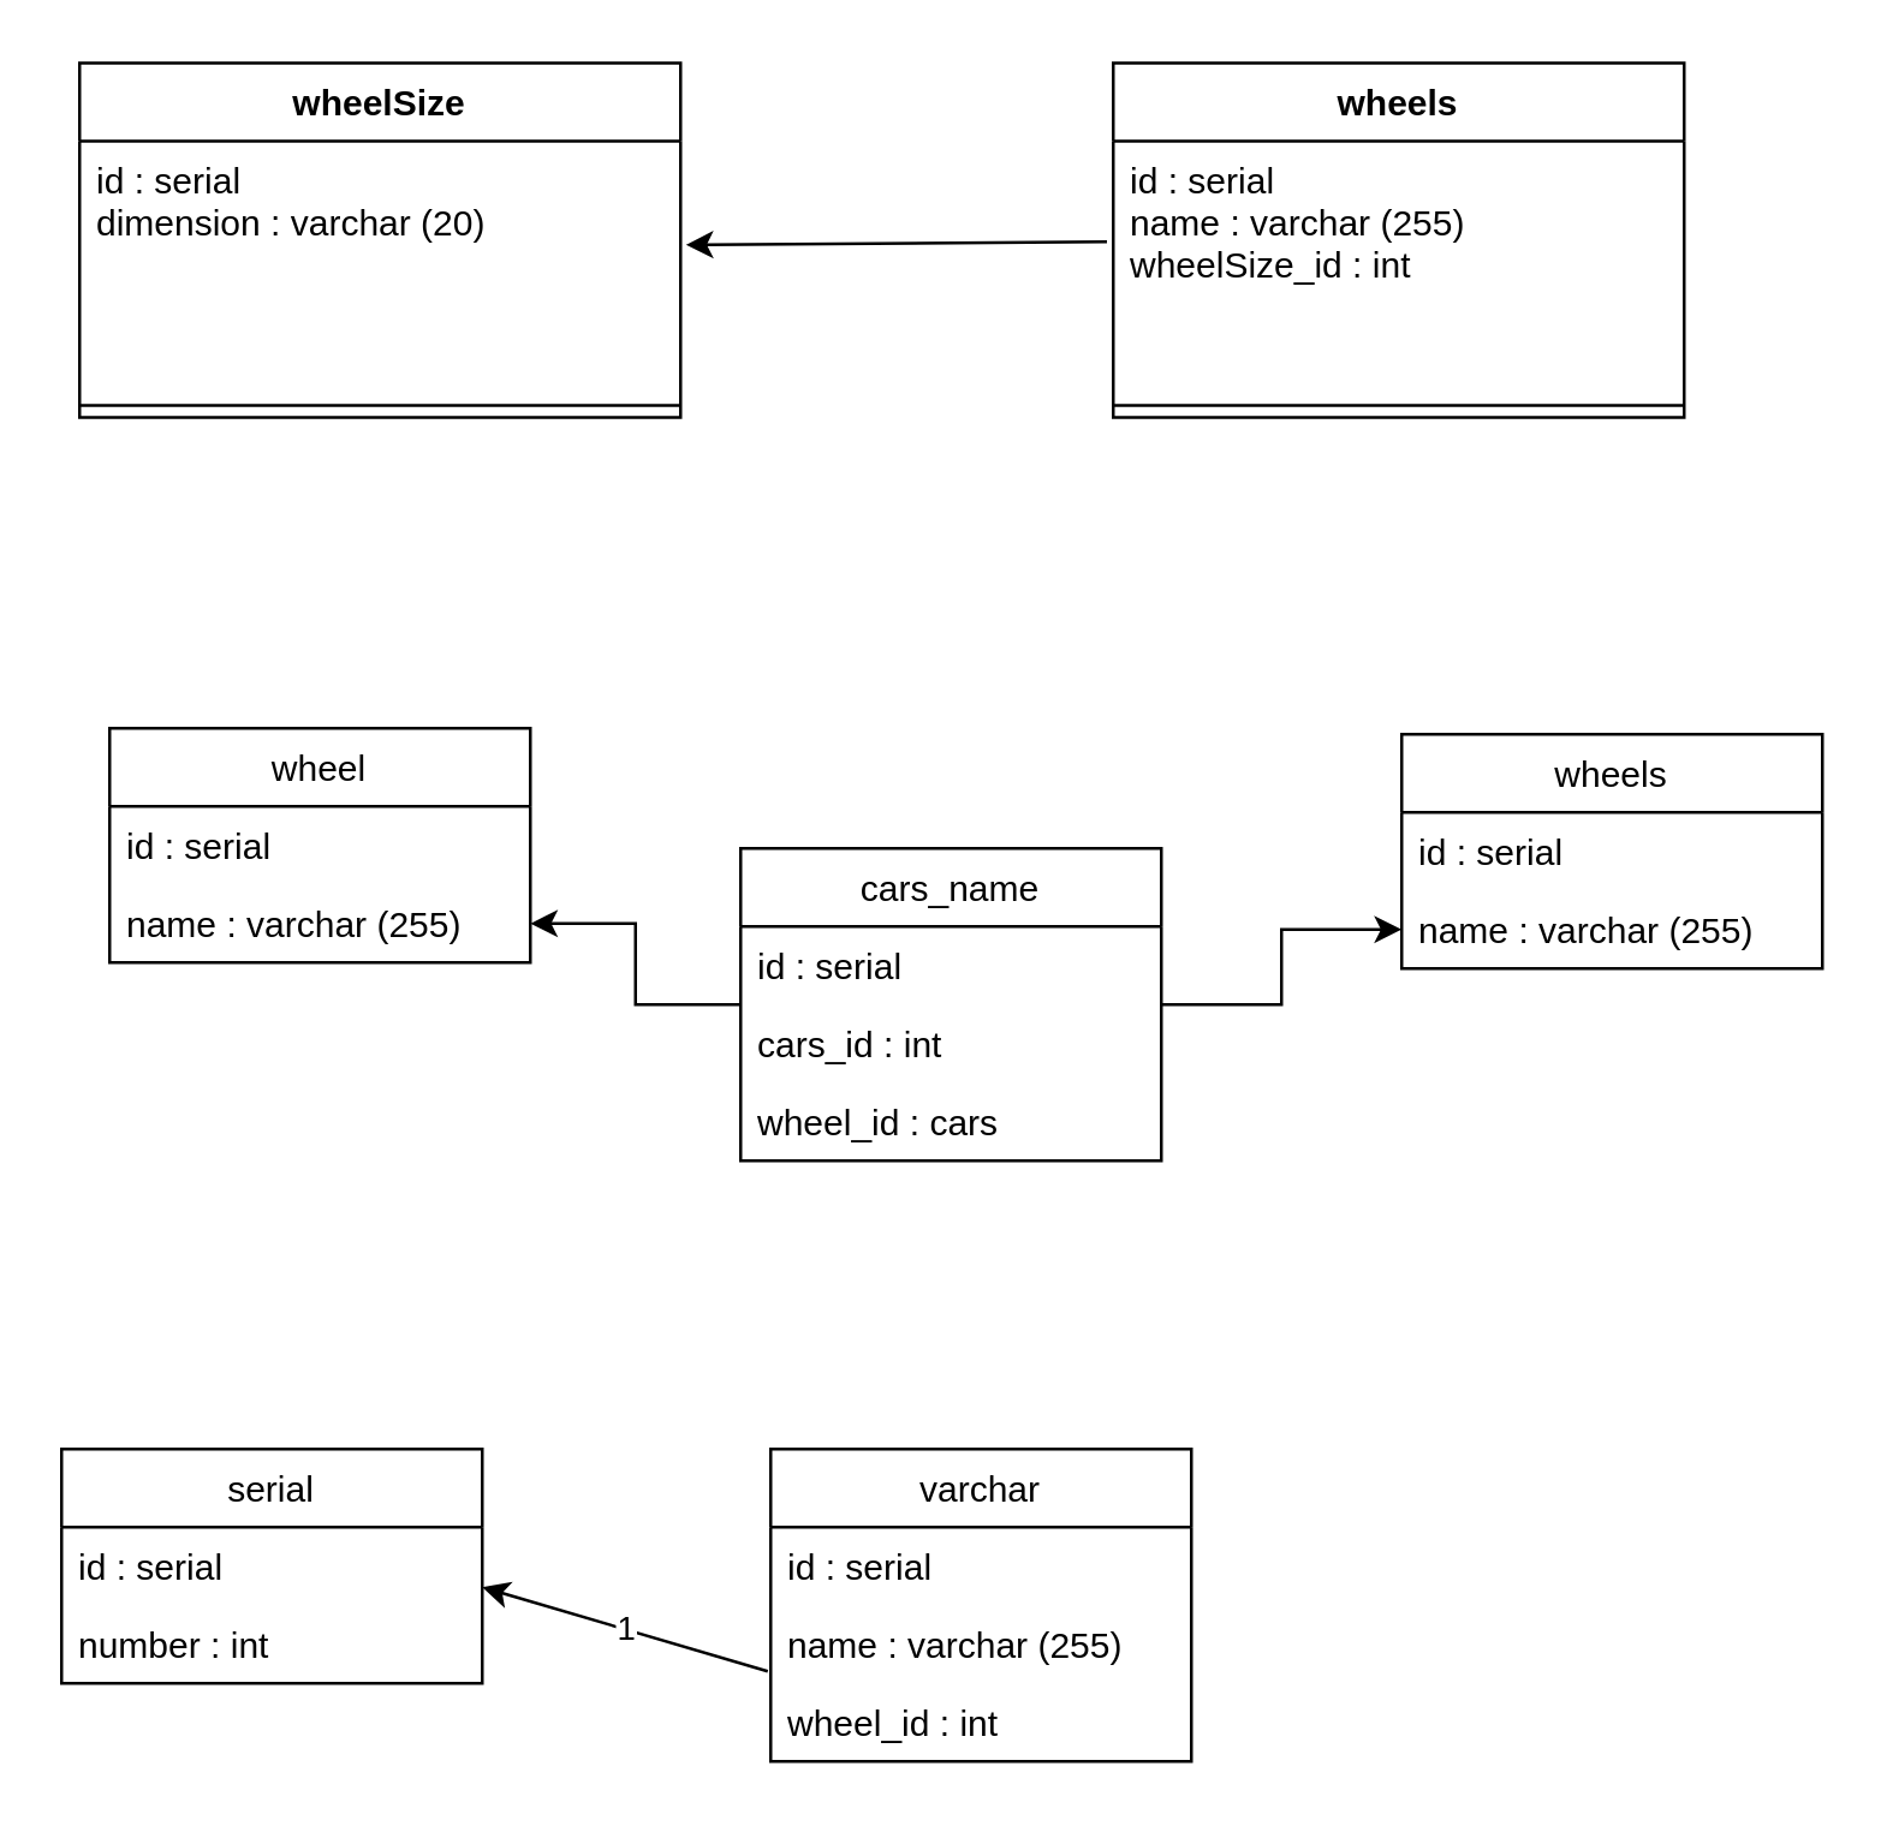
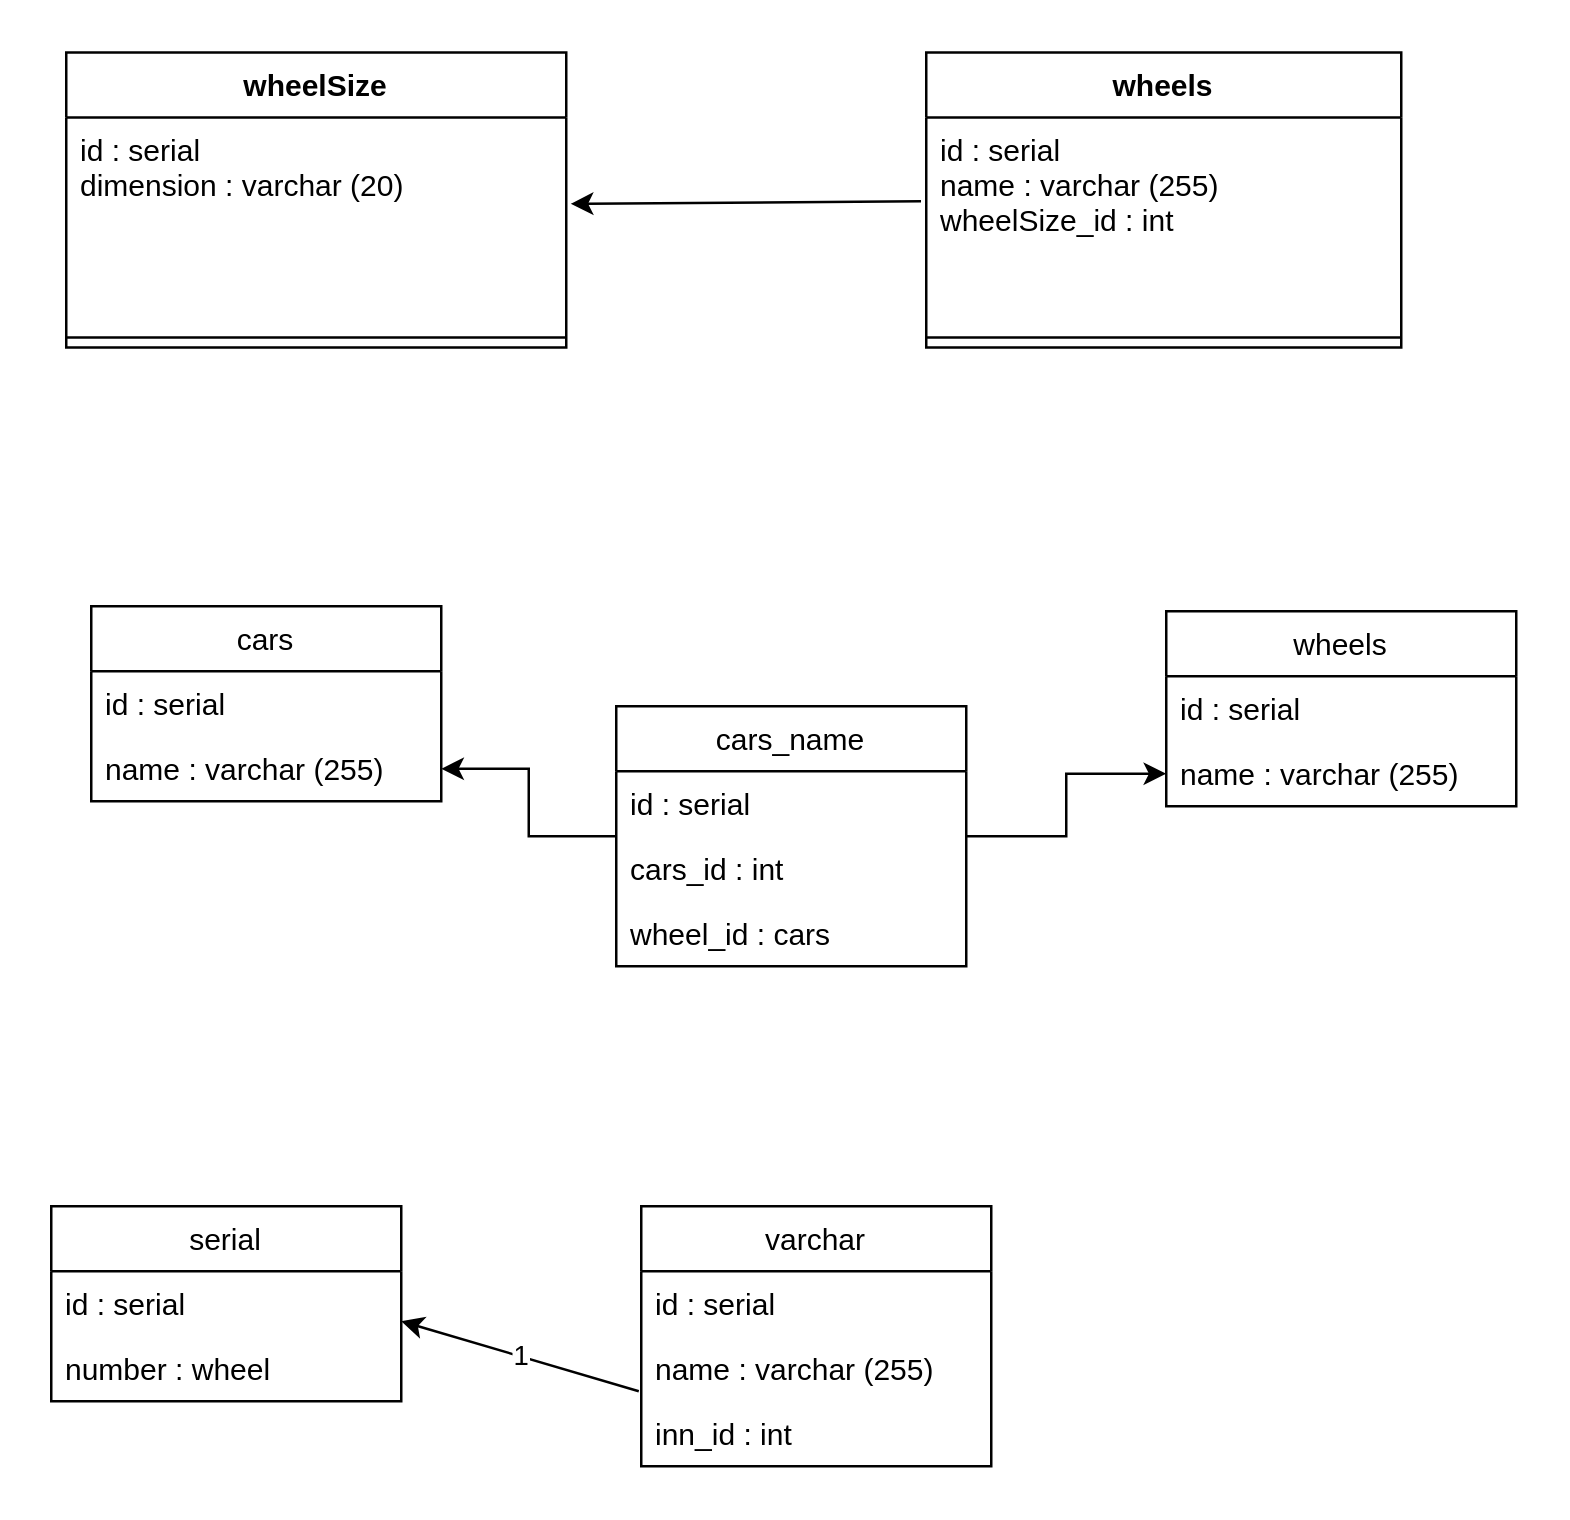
- <mxCell id="9" value="wheel" style="swimlane;fontStyle=0;childLayout=stackLayout;horizontal=1;startSize=26;horizontalStack=0;resizeParent=1;resizeParentMax=0;resizeLast=0;collapsible=1;marginBottom=0;" vertex="1" parent="1"><mxGeometry x="36" y="242" width="140" height="78" as="geometry" /></mxCell>
+ <mxCell id="9" value="cars" style="swimlane;fontStyle=0;childLayout=stackLayout;horizontal=1;startSize=26;horizontalStack=0;resizeParent=1;resizeParentMax=0;resizeLast=0;collapsible=1;marginBottom=0;" vertex="1" parent="1"><mxGeometry x="36" y="242" width="140" height="78" as="geometry" /></mxCell>
- <mxCell id="23" value="number : int" style="text;strokeColor=none;fillColor=none;align=left;verticalAlign=top;spacingLeft=4;spacingRight=4;overflow=hidden;rotatable=0;points=[[0,0.5],[1,0.5]];portConstraint=eastwest;" vertex="1" parent="21"><mxGeometry y="52" width="140" height="26" as="geometry" /></mxCell>
+ <mxCell id="23" value="number : wheel" style="text;strokeColor=none;fillColor=none;align=left;verticalAlign=top;spacingLeft=4;spacingRight=4;overflow=hidden;rotatable=0;points=[[0,0.5],[1,0.5]];portConstraint=eastwest;" vertex="1" parent="21"><mxGeometry y="52" width="140" height="26" as="geometry" /></mxCell>
- <mxCell id="27" value="wheel_id : int" style="text;strokeColor=none;fillColor=none;align=left;verticalAlign=top;spacingLeft=4;spacingRight=4;overflow=hidden;rotatable=0;points=[[0,0.5],[1,0.5]];portConstraint=eastwest;" vertex="1" parent="24"><mxGeometry y="78" width="140" height="26" as="geometry" /></mxCell>
+ <mxCell id="27" value="inn_id : int" style="text;strokeColor=none;fillColor=none;align=left;verticalAlign=top;spacingLeft=4;spacingRight=4;overflow=hidden;rotatable=0;points=[[0,0.5],[1,0.5]];portConstraint=eastwest;" vertex="1" parent="24"><mxGeometry y="78" width="140" height="26" as="geometry" /></mxCell>
